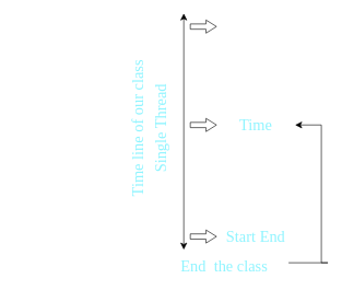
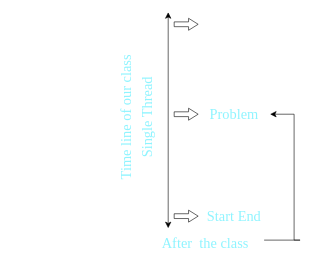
- <mxCell id="5" value="Time" style="text;strokeColor=none;align=center;fillColor=none;html=1;verticalAlign=middle;whiteSpace=wrap;rounded=0;fontFamily=Comic Sans MS;fontSize=24;fontColor=#8FF4FF;" vertex="1" parent="1"><mxGeometry x="360" y="175" width="60" height="30" as="geometry" /></mxCell>
+ <mxCell id="5" value="Problem" style="text;strokeColor=none;align=center;fillColor=none;html=1;verticalAlign=middle;whiteSpace=wrap;rounded=0;fontFamily=Comic Sans MS;fontSize=24;fontColor=#8FF4FF;" vertex="1" parent="1"><mxGeometry x="360" y="175" width="60" height="30" as="geometry" /></mxCell>
- <mxCell id="11" value="End&amp;nbsp; the class&amp;nbsp;" style="text;strokeColor=none;align=center;fillColor=none;html=1;verticalAlign=middle;whiteSpace=wrap;rounded=0;fontFamily=Comic Sans MS;fontSize=24;fontColor=#8FF4FF;" vertex="1" parent="1"><mxGeometry x="240" y="390" width="210" height="30" as="geometry" /></mxCell>
+ <mxCell id="11" value="After&amp;nbsp; the class&amp;nbsp;" style="text;strokeColor=none;align=center;fillColor=none;html=1;verticalAlign=middle;whiteSpace=wrap;rounded=0;fontFamily=Comic Sans MS;fontSize=24;fontColor=#8FF4FF;" vertex="1" parent="1"><mxGeometry x="240" y="390" width="210" height="30" as="geometry" /></mxCell>
